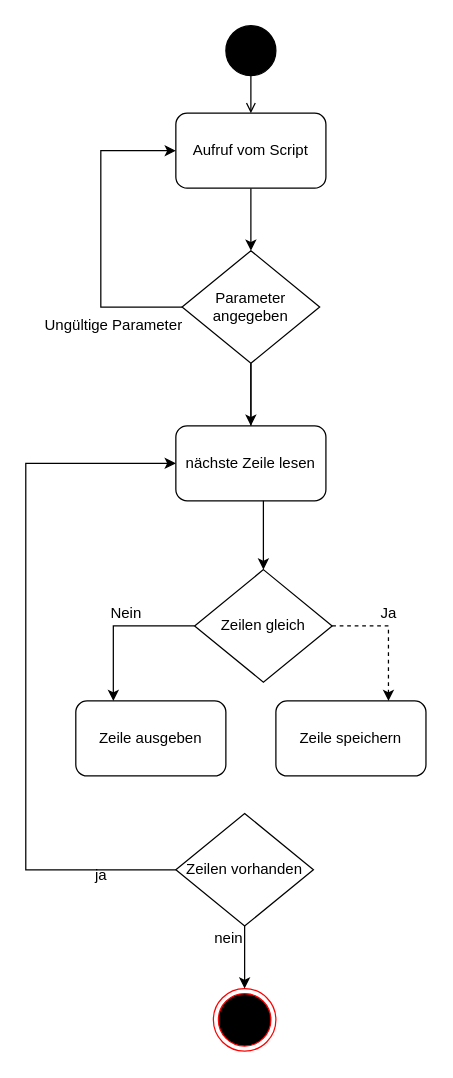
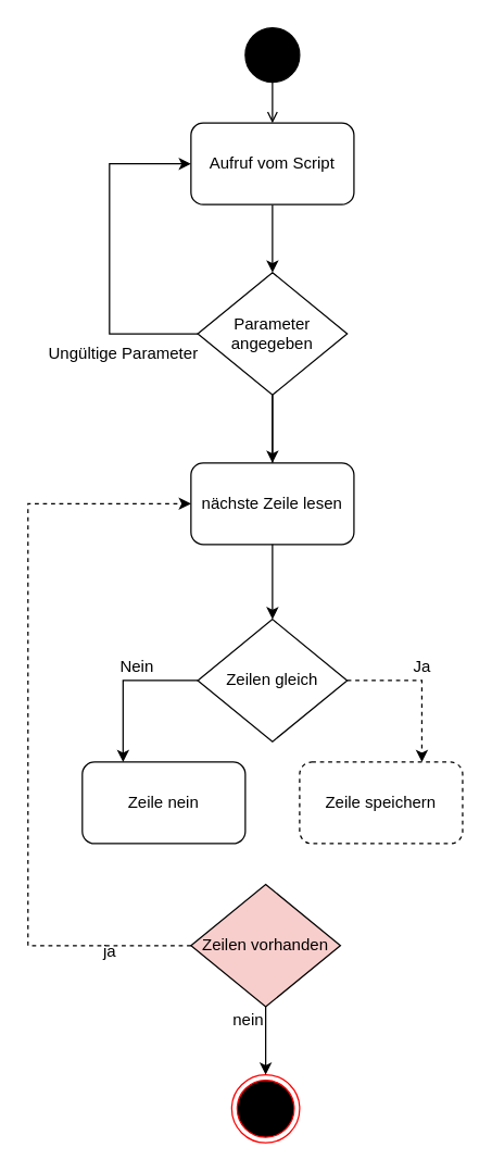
- <mxCell id="15" value="Zeilen gleich" style="rhombus;whiteSpace=wrap;html=1;" vertex="1" parent="1"><mxGeometry x="155" y="455" width="110" height="90" as="geometry" /></mxCell>
+ <mxCell id="15" value="Zeilen gleich" style="rhombus;whiteSpace=wrap;html=1;" vertex="1" parent="1"><mxGeometry x="145" y="455" width="110" height="90" as="geometry" /></mxCell>
- <mxCell id="20" style="edgeStyle=orthogonalEdgeStyle;rounded=0;orthogonalLoop=1;jettySize=auto;html=1;exitX=0;exitY=0.5;exitDx=0;exitDy=0;entryX=0;entryY=0.5;entryDx=0;entryDy=0;strokeColor=#000000;" edge="1" parent="1" source="22" target="12"><mxGeometry relative="1" as="geometry"><Array as="points"><mxPoint x="20" y="695" /><mxPoint x="20" y="370" /></Array></mxGeometry></mxCell>
+ <mxCell id="20" style="edgeStyle=orthogonalEdgeStyle;rounded=0;orthogonalLoop=1;jettySize=auto;html=1;exitX=0;exitY=0.5;exitDx=0;exitDy=0;entryX=0;entryY=0.5;entryDx=0;entryDy=0;strokeColor=#000000;dashed=1;" edge="1" parent="1" source="22" target="12"><mxGeometry relative="1" as="geometry"><Array as="points"><mxPoint x="20" y="695" /><mxPoint x="20" y="370" /></Array></mxGeometry></mxCell>
- <mxCell id="16" value="Zeile ausgeben" style="rounded=1;whiteSpace=wrap;html=1;" vertex="1" parent="1"><mxGeometry x="60" y="560" width="120" height="60" as="geometry" /></mxCell>
+ <mxCell id="16" value="Zeile nein" style="rounded=1;whiteSpace=wrap;html=1;" vertex="1" parent="1"><mxGeometry x="60" y="560" width="120" height="60" as="geometry" /></mxCell>
- <mxCell id="17" value="Zeile speichern" style="rounded=1;whiteSpace=wrap;html=1;" vertex="1" parent="1"><mxGeometry x="220" y="560" width="120" height="60" as="geometry" /></mxCell>
+ <mxCell id="17" value="Zeile speichern" style="rounded=1;whiteSpace=wrap;html=1;dashed=1;" vertex="1" parent="1"><mxGeometry x="220" y="560" width="120" height="60" as="geometry" /></mxCell>
- <mxCell id="22" value="Zeilen vorhanden" style="rhombus;whiteSpace=wrap;html=1;" vertex="1" parent="1"><mxGeometry x="140" y="650" width="110" height="90" as="geometry" /></mxCell>
+ <mxCell id="22" value="Zeilen vorhanden" style="rhombus;whiteSpace=wrap;html=1;fillColor=#f8cecc;" vertex="1" parent="1"><mxGeometry x="140" y="650" width="110" height="90" as="geometry" /></mxCell>
